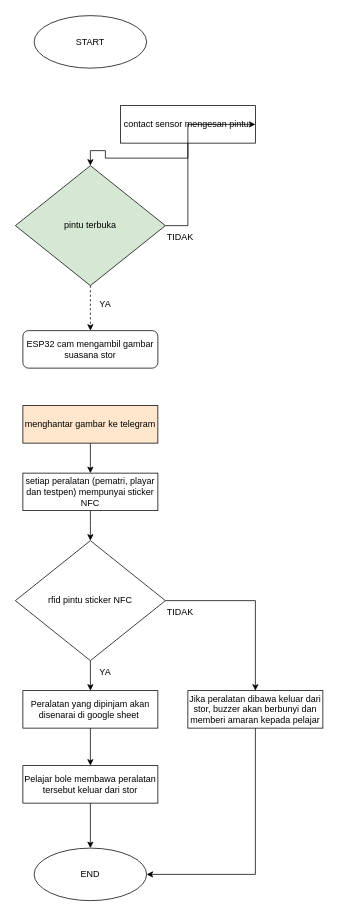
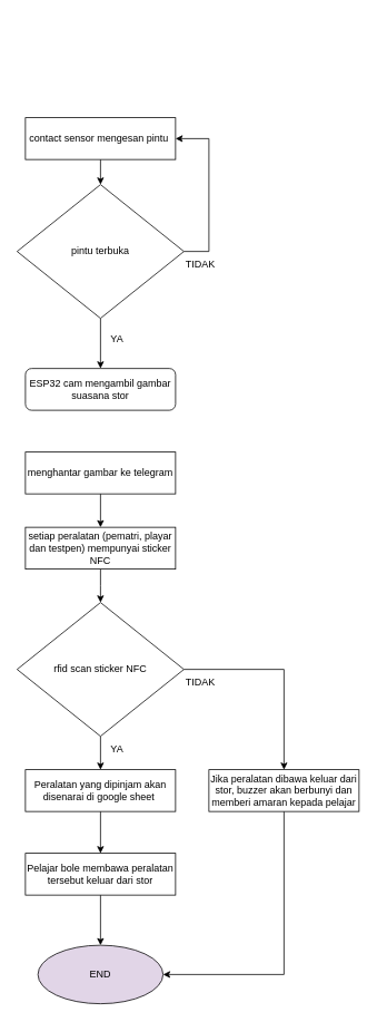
- <mxCell id="7" value="START" style="ellipse;whiteSpace=wrap;html=1;" parent="1" vertex="1"><mxGeometry x="45" width="150" height="70" as="geometry" y="20" /></mxCell>
- <mxCell id="3" value="contact sensor mengesan pintu&amp;nbsp;" style="rounded=0;whiteSpace=wrap;html=1;" parent="1" vertex="1"><mxGeometry x="160" y="140" width="180" height="50" as="geometry" /></mxCell>
+ <mxCell id="3" value="contact sensor mengesan pintu&amp;nbsp;" style="rounded=0;whiteSpace=wrap;html=1;" parent="1" vertex="1"><mxGeometry x="30" y="140" width="180" height="50" as="geometry" /></mxCell>
- <mxCell id="6" value="pintu terbuka" style="rhombus;whiteSpace=wrap;html=1;fillColor=#d5e8d4;" parent="1" vertex="1"><mxGeometry x="20" y="220" width="200" height="160" as="geometry" /></mxCell>
+ <mxCell id="6" value="pintu terbuka" style="rhombus;whiteSpace=wrap;html=1;" parent="1" vertex="1"><mxGeometry x="20" y="220" width="200" height="160" as="geometry" /></mxCell>
- <mxCell id="5" style="edgeStyle=orthogonalEdgeStyle;rounded=0;orthogonalLoop=1;jettySize=auto;html=1;entryX=0.5;entryY=0;entryDx=0;entryDy=0;dashed=1;" parent="1" source="6" target="10" edge="1"><mxGeometry relative="1" as="geometry" /></mxCell>
+ <mxCell id="5" style="edgeStyle=orthogonalEdgeStyle;rounded=0;orthogonalLoop=1;jettySize=auto;html=1;entryX=0.5;entryY=0;entryDx=0;entryDy=0;" parent="1" source="6" target="10" edge="1"><mxGeometry relative="1" as="geometry" /></mxCell>
- <mxCell id="12" value="menghantar gambar ke telegram" style="rounded=0;whiteSpace=wrap;html=1;fillColor=#ffe6cc;" parent="1" vertex="1"><mxGeometry x="30" y="540" width="180" height="50" as="geometry" /></mxCell>
+ <mxCell id="12" value="menghantar gambar ke telegram" style="rounded=0;whiteSpace=wrap;html=1;" parent="1" vertex="1"><mxGeometry x="30" y="540" width="180" height="50" as="geometry" /></mxCell>
- <mxCell id="17" value="rfid pintu sticker NFC" style="rhombus;whiteSpace=wrap;html=1;" vertex="1" parent="1"><mxGeometry x="20" y="720" width="200" height="160" as="geometry" /></mxCell>
+ <mxCell id="17" value="rfid scan sticker NFC" style="rhombus;whiteSpace=wrap;html=1;" vertex="1" parent="1"><mxGeometry x="20" y="720" width="200" height="160" as="geometry" /></mxCell>
- <mxCell id="26" value="END" style="ellipse;whiteSpace=wrap;html=1;" vertex="1" parent="1"><mxGeometry x="45" y="1130" width="150" height="70" as="geometry" /></mxCell>
+ <mxCell id="26" value="END" style="ellipse;whiteSpace=wrap;html=1;fillColor=#e1d5e7;" vertex="1" parent="1"><mxGeometry x="45" y="1130" width="150" height="70" as="geometry" /></mxCell>
